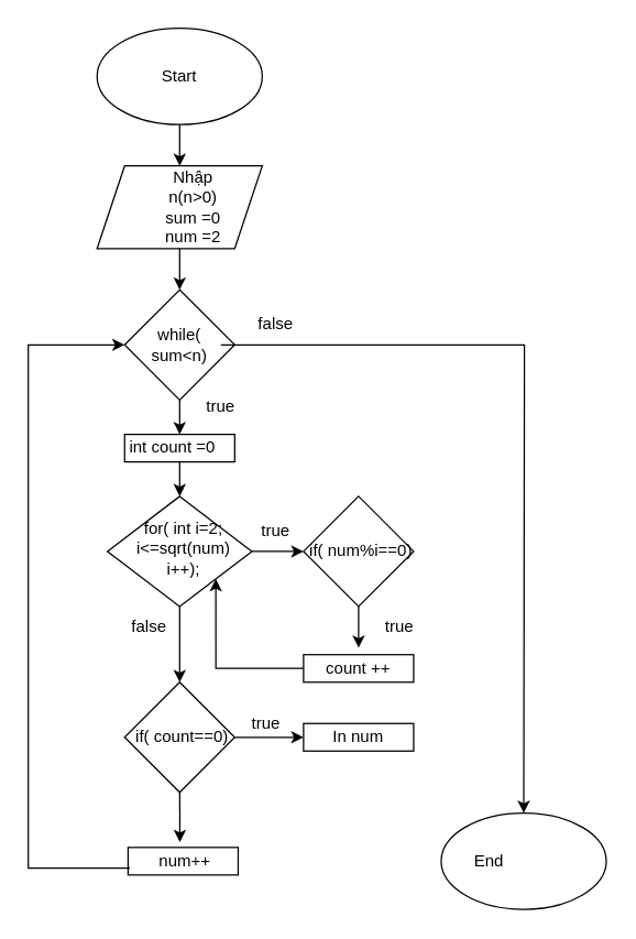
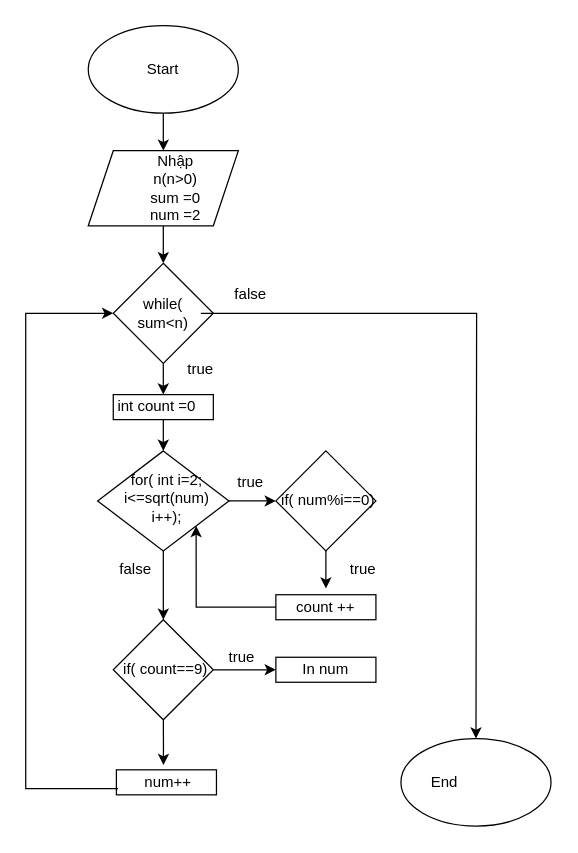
- <mxCell id="29" value="if( count==0)" style="text;strokeColor=none;align=center;fillColor=none;html=1;verticalAlign=middle;whiteSpace=wrap;rounded=0;" vertex="1" parent="1"><mxGeometry x="92.5" y="517.5" width="77.5" height="35" as="geometry" /></mxCell>
+ <mxCell id="29" value="if( count==9)" style="text;strokeColor=none;align=center;fillColor=none;html=1;verticalAlign=middle;whiteSpace=wrap;rounded=0;" vertex="1" parent="1"><mxGeometry x="92.5" y="517.5" width="77.5" height="35" as="geometry" /></mxCell>
